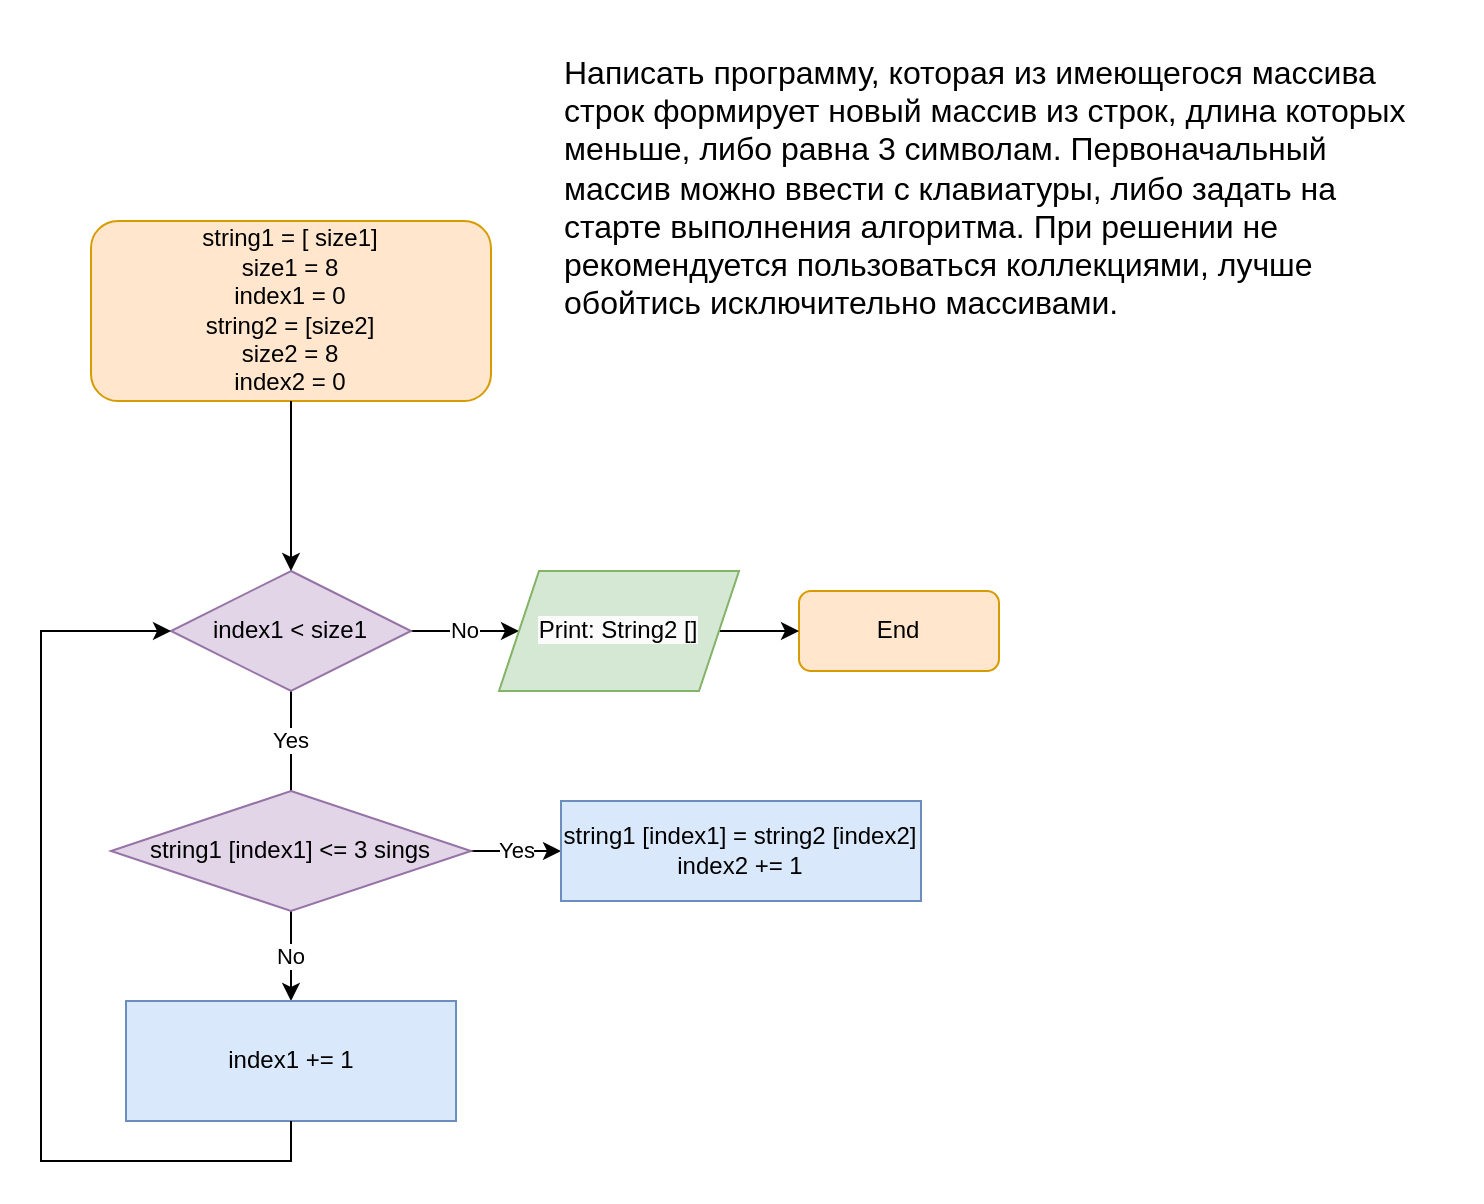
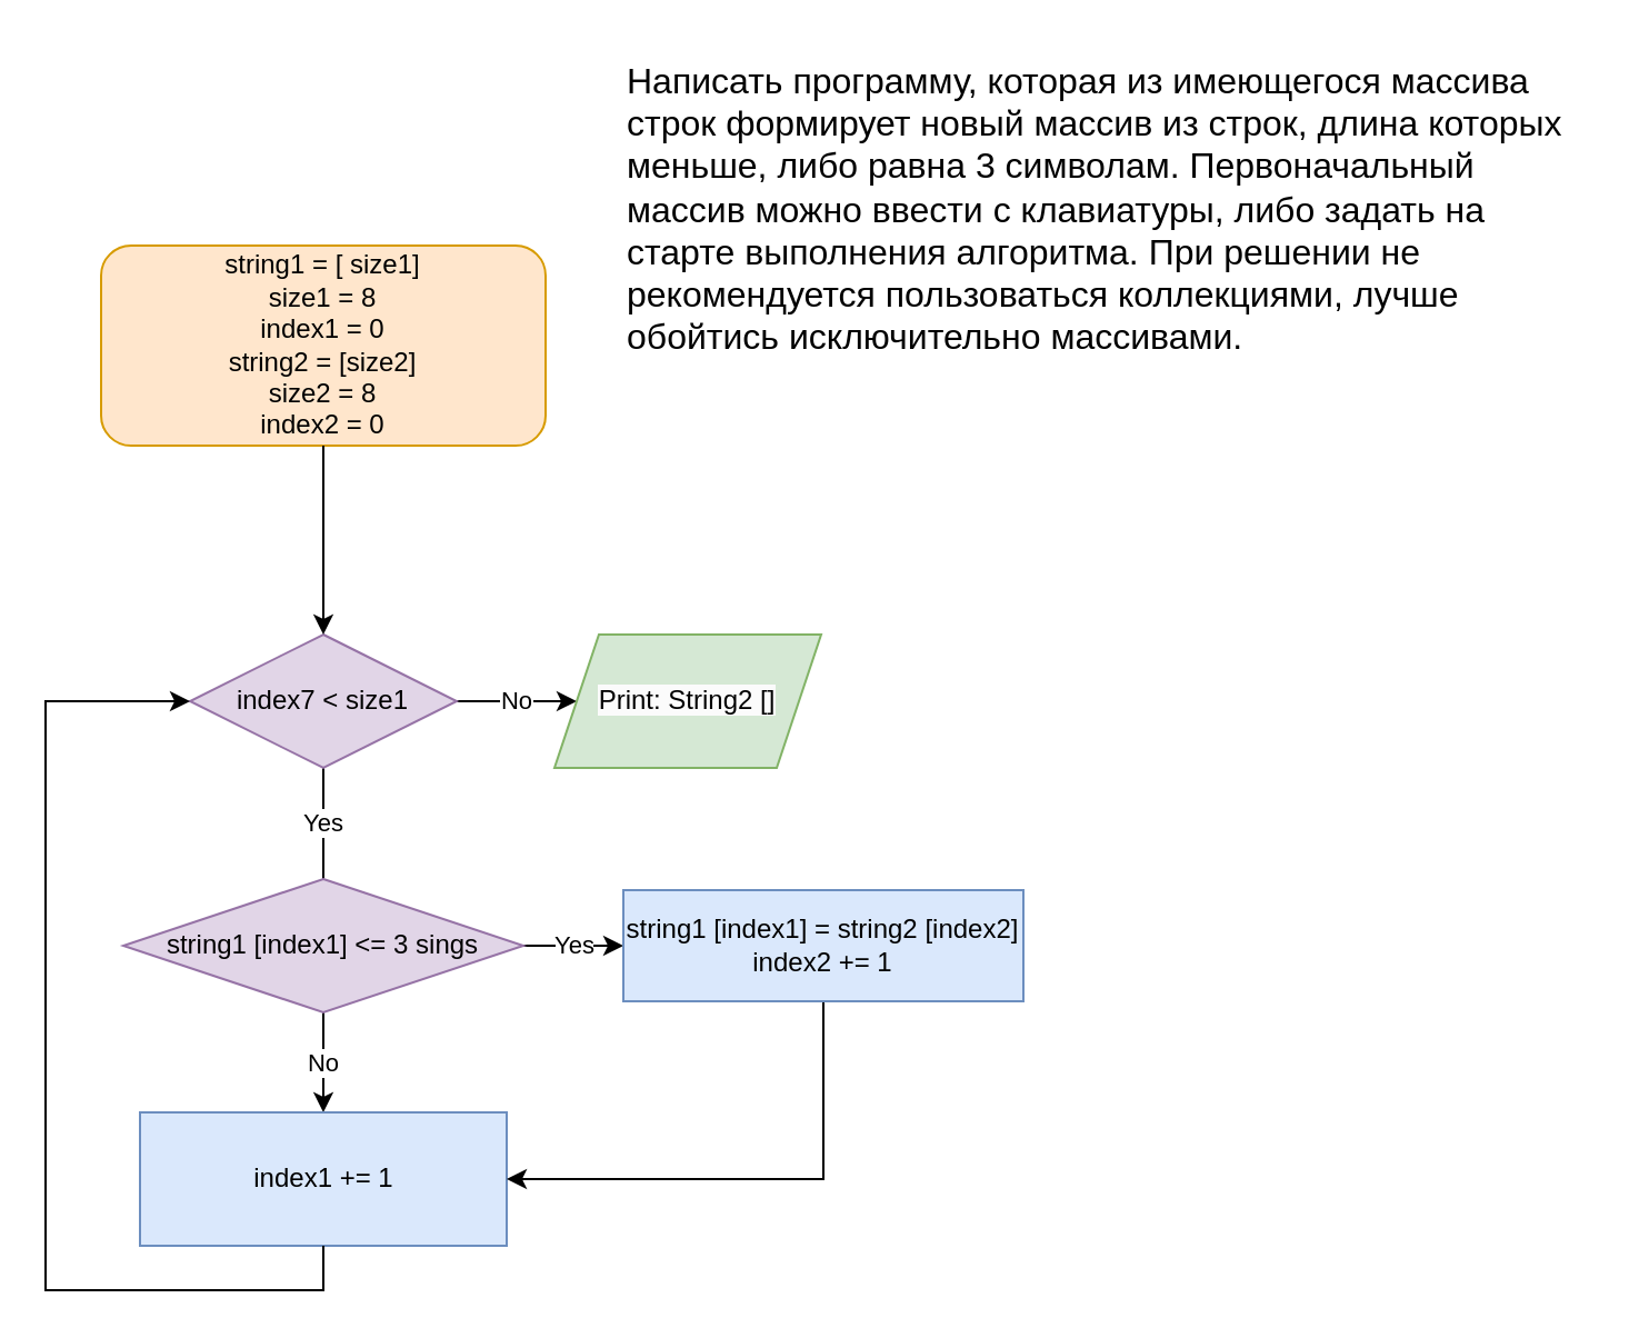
- <mxCell id="6" value="&lt;span style=&quot;color: rgb(0, 0, 0); font-family: Helvetica; font-size: 12px; font-style: normal; font-variant-ligatures: normal; font-variant-caps: normal; font-weight: 400; letter-spacing: normal; orphans: 2; text-align: center; text-indent: 0px; text-transform: none; widows: 2; word-spacing: 0px; -webkit-text-stroke-width: 0px; text-decoration-thickness: initial; text-decoration-style: initial; text-decoration-color: initial; float: none; display: inline !important;&quot;&gt;index1 &amp;lt; size1&lt;/span&gt;" style="rhombus;whiteSpace=wrap;html=1;fillColor=#e1d5e7;strokeColor=#9673a6;" parent="1" vertex="1"><mxGeometry x="85" y="285" width="120" height="60" as="geometry" /></mxCell>
+ <mxCell id="6" value="&lt;span style=&quot;color: rgb(0, 0, 0); font-family: Helvetica; font-size: 12px; font-style: normal; font-variant-ligatures: normal; font-variant-caps: normal; font-weight: 400; letter-spacing: normal; orphans: 2; text-align: center; text-indent: 0px; text-transform: none; widows: 2; word-spacing: 0px; -webkit-text-stroke-width: 0px; text-decoration-thickness: initial; text-decoration-style: initial; text-decoration-color: initial; float: none; display: inline !important;&quot;&gt;index7 &amp;lt; size1&lt;/span&gt;" style="rhombus;whiteSpace=wrap;html=1;fillColor=#e1d5e7;strokeColor=#9673a6;" parent="1" vertex="1"><mxGeometry x="85" y="285" width="120" height="60" as="geometry" /></mxCell>
- <mxCell id="12" value="" style="edgeStyle=orthogonalEdgeStyle;rounded=0;orthogonalLoop=1;jettySize=auto;html=1;" edge="1" parent="1" source="13" target="3"><mxGeometry relative="1" as="geometry" /></mxCell>
- <mxCell id="3" value="End" style="rounded=1;whiteSpace=wrap;html=1;fontSize=12;glass=0;strokeWidth=1;shadow=0;fillColor=#ffe6cc;strokeColor=#d79b00;" parent="1" vertex="1"><mxGeometry x="399" y="295" width="100" height="40" as="geometry" /></mxCell>
+ <mxCell id="14" style="edgeStyle=orthogonalEdgeStyle;rounded=0;orthogonalLoop=1;jettySize=auto;html=1;exitX=0.5;exitY=1;exitDx=0;exitDy=0;entryX=1;entryY=0.5;entryDx=0;entryDy=0;" edge="1" parent="1" source="15" target="11"><mxGeometry relative="1" as="geometry" /></mxCell>
